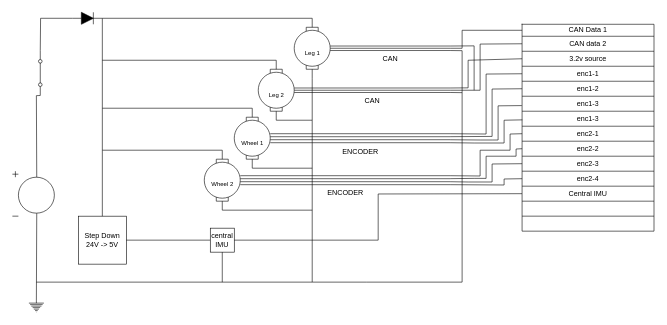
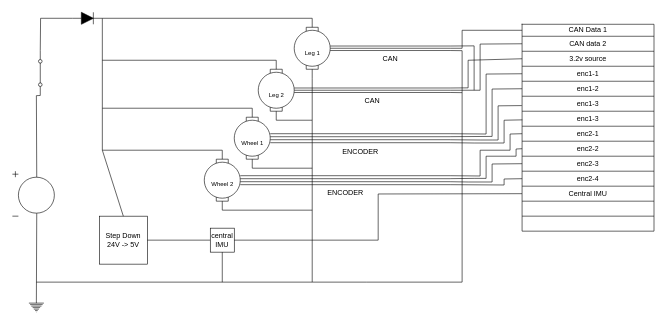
- <mxCell id="24" value="Step Down 24V -&amp;gt; 5V" style="whiteSpace=wrap;html=1;aspect=fixed;" parent="1" vertex="1"><mxGeometry x="130" y="360" width="80" height="80" as="geometry" /></mxCell>
+ <mxCell id="24" value="Step Down 24V -&amp;gt; 5V" style="whiteSpace=wrap;html=1;aspect=fixed;" parent="1" vertex="1"><mxGeometry x="165" y="360" width="80" height="80" as="geometry" /></mxCell>
